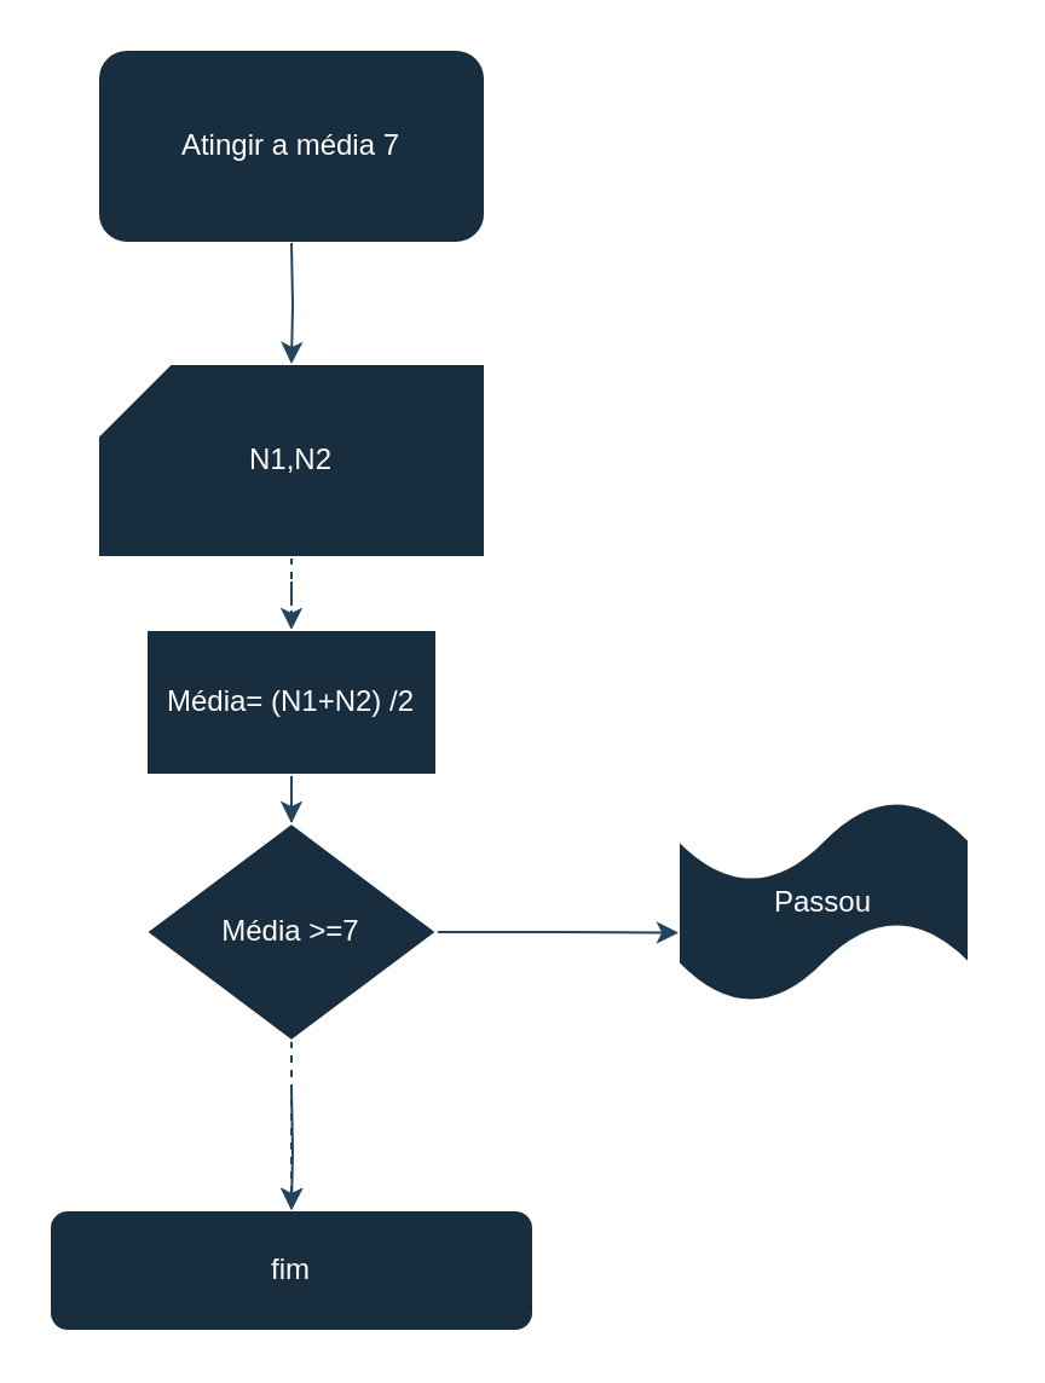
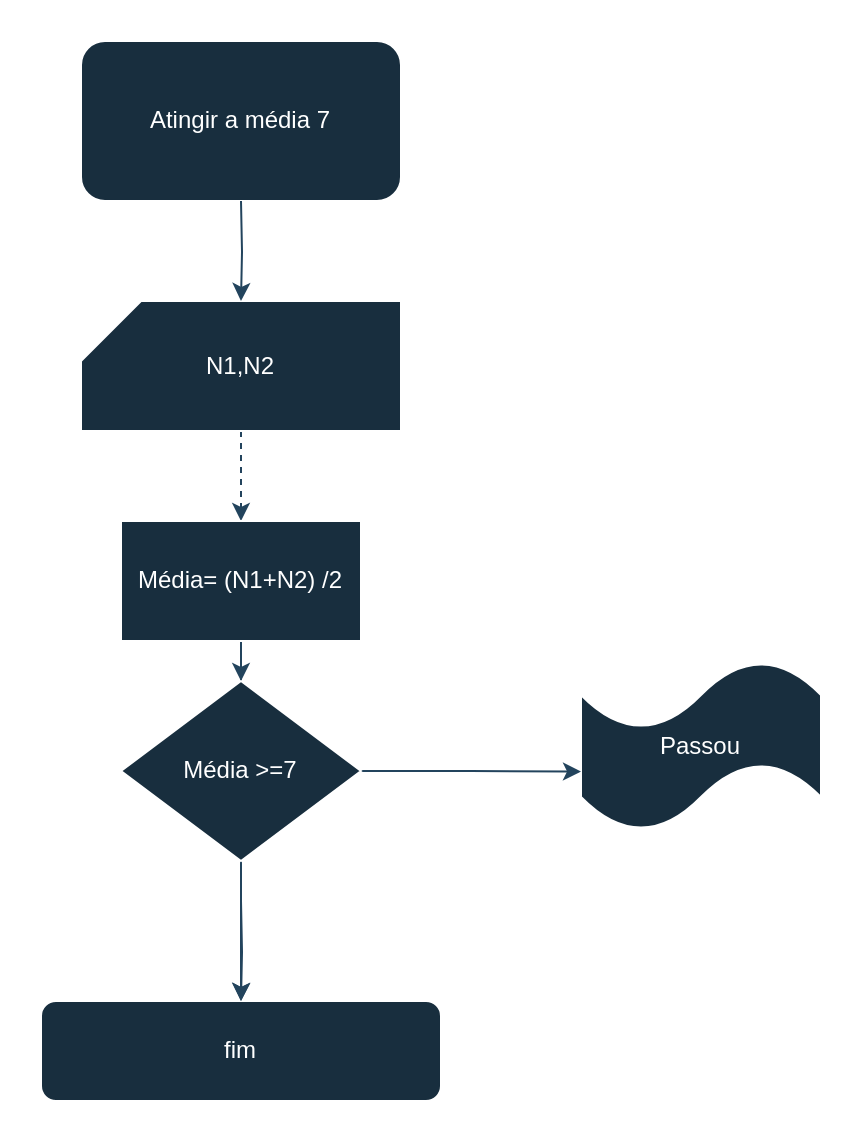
- <mxCell id="4" value="N1,N2" style="shape=card;whiteSpace=wrap;html=1;labelBackgroundColor=none;fillColor=#182E3E;strokeColor=#FFFFFF;fontColor=#FFFFFF;" vertex="1" parent="1"><mxGeometry x="40" y="150" width="160" height="80" as="geometry" /></mxCell>
+ <mxCell id="4" value="N1,N2" style="shape=card;whiteSpace=wrap;html=1;labelBackgroundColor=none;fillColor=#182E3E;strokeColor=#FFFFFF;fontColor=#FFFFFF;" vertex="1" parent="1"><mxGeometry x="40" y="150" width="160" height="65" as="geometry" /></mxCell>
- <mxCell id="5" value="Passou" style="shape=tape;whiteSpace=wrap;html=1;labelBackgroundColor=none;fillColor=#182E3E;strokeColor=#FFFFFF;fontColor=#FFFFFF;" vertex="1" parent="1"><mxGeometry x="280" y="330" width="120" height="85" as="geometry" /></mxCell>
+ <mxCell id="5" value="Passou" style="shape=tape;whiteSpace=wrap;html=1;labelBackgroundColor=none;fillColor=#182E3E;strokeColor=#FFFFFF;fontColor=#FFFFFF;" vertex="1" parent="1"><mxGeometry x="290" y="330" width="120" height="85" as="geometry" /></mxCell>
- <mxCell id="12" value="" style="edgeStyle=orthogonalEdgeStyle;rounded=0;orthogonalLoop=1;jettySize=auto;html=1;labelBackgroundColor=none;strokeColor=#23445D;fontColor=default;dashed=1;" edge="1" parent="1" source="13" target="6"><mxGeometry relative="1" as="geometry" /></mxCell>
+ <mxCell id="12" value="" style="edgeStyle=orthogonalEdgeStyle;rounded=0;orthogonalLoop=1;jettySize=auto;html=1;labelBackgroundColor=none;strokeColor=#23445D;fontColor=default;" edge="1" parent="1" source="13" target="6"><mxGeometry relative="1" as="geometry" /></mxCell>
